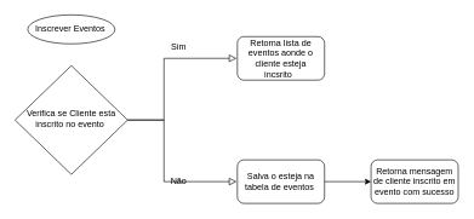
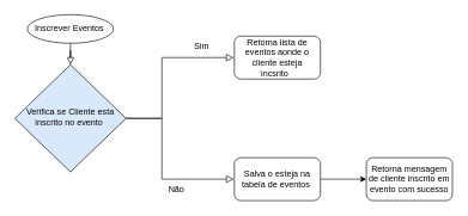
- <mxCell id="11" value="Sim" style="text;html=1;align=center;verticalAlign=middle;resizable=0;points=[];autosize=1;strokeColor=none;fillColor=none;" vertex="1" parent="1"><mxGeometry x="225" y="50" width="40" height="30" as="geometry" /></mxCell>
+ <mxCell id="11" value="Sim" style="text;html=1;align=center;verticalAlign=middle;resizable=0;points=[];autosize=1;strokeColor=none;fillColor=none;" vertex="1" parent="1"><mxGeometry x="260" y="50" width="40" height="30" as="geometry" /></mxCell>
+ <mxCell id="2" value="" style="rounded=0;html=1;jettySize=auto;orthogonalLoop=1;fontSize=11;endArrow=block;endFill=0;endSize=8;strokeWidth=1;shadow=0;labelBackgroundColor=none;edgeStyle=orthogonalEdgeStyle;" edge="1" parent="1" source="3" target="4"><mxGeometry relative="1" as="geometry" /></mxCell>
- <mxCell id="4" value="Verifica se Cliente esta inscrito no evento&amp;nbsp;" style="rhombus;whiteSpace=wrap;html=1;shadow=0;fontFamily=Helvetica;fontSize=12;align=center;strokeWidth=1;spacing=6;spacingTop=-4;" vertex="1" parent="1"><mxGeometry x="20" y="90" width="155" height="150" as="geometry" /></mxCell>
+ <mxCell id="4" value="Verifica se Cliente esta inscrito no evento&amp;nbsp;" style="rhombus;whiteSpace=wrap;html=1;shadow=0;fontFamily=Helvetica;fontSize=12;align=center;strokeWidth=1;spacing=6;spacingTop=-4;fillColor=#dae8fc;" vertex="1" parent="1"><mxGeometry x="20" y="90" width="155" height="150" as="geometry" /></mxCell>
- <mxCell id="12" value="Não" style="text;html=1;align=center;verticalAlign=middle;resizable=0;points=[];autosize=1;strokeColor=none;fillColor=none;" vertex="1" parent="1"><mxGeometry x="220" y="235" width="50" height="30" as="geometry" /></mxCell>
+ <mxCell id="12" value="Não" style="text;html=1;align=center;verticalAlign=middle;resizable=0;points=[];autosize=1;strokeColor=none;fillColor=none;" vertex="1" parent="1"><mxGeometry x="220" y="250" width="50" height="30" as="geometry" /></mxCell>
